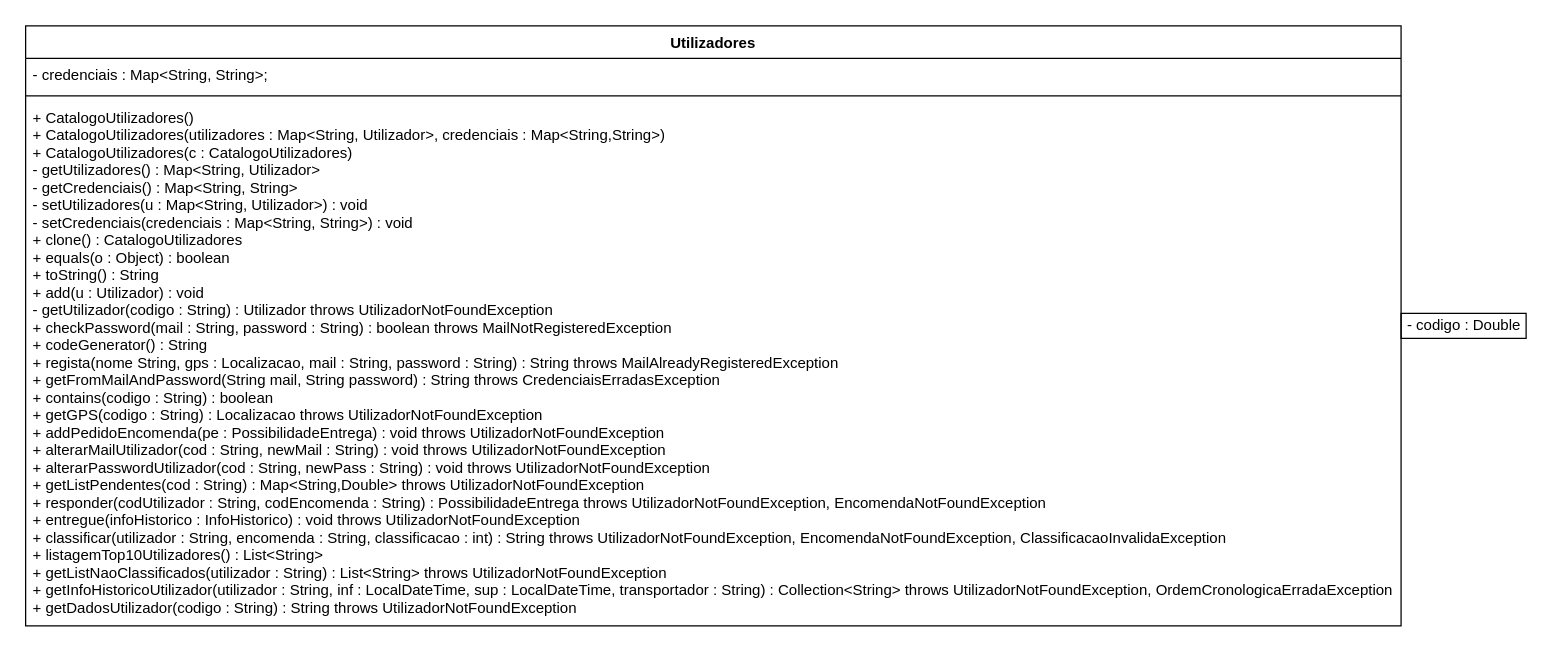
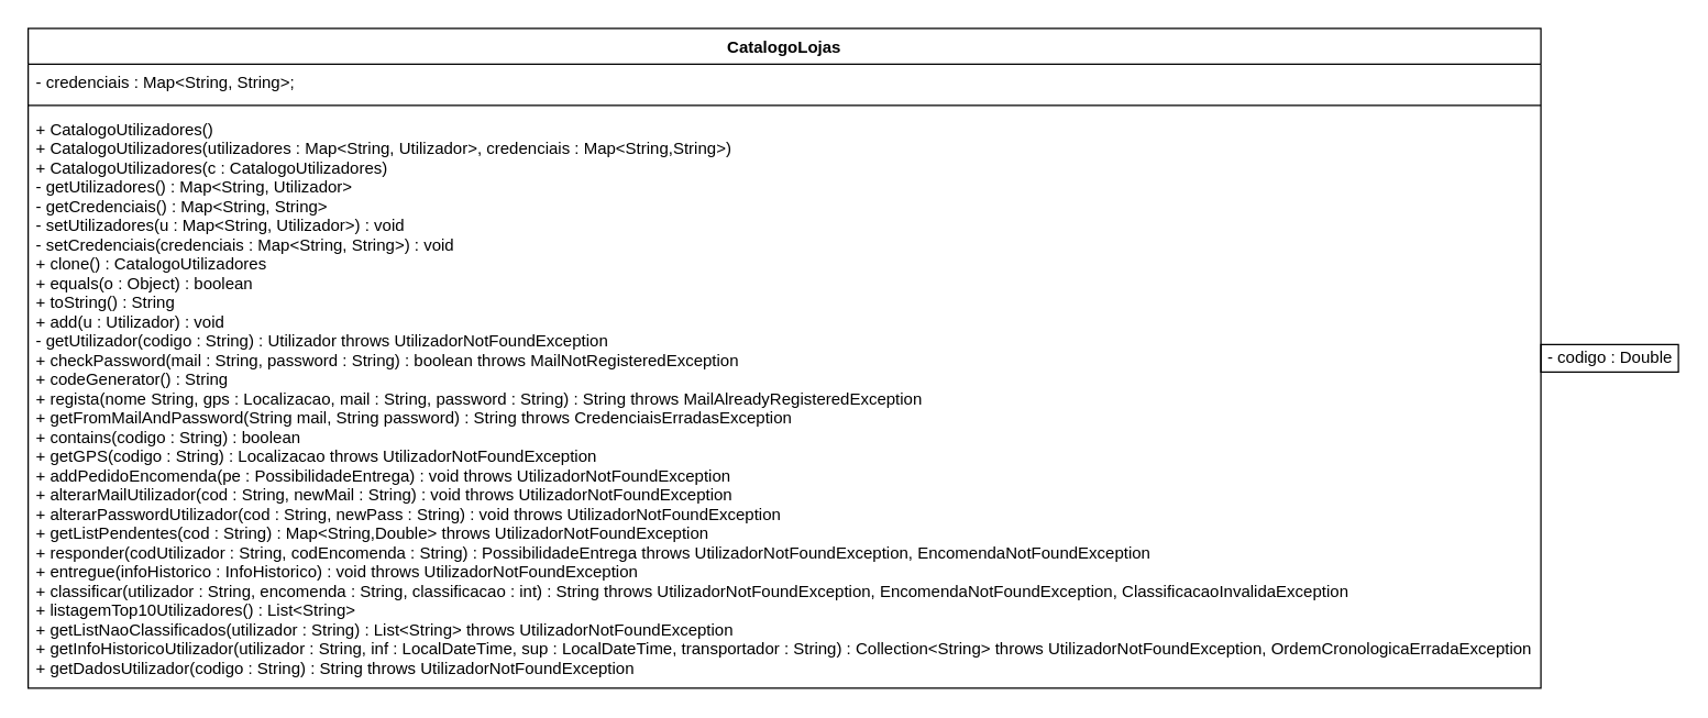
- <mxCell id="3" value="Utilizadores" style="swimlane;fontStyle=1;align=center;verticalAlign=top;childLayout=stackLayout;horizontal=1;startSize=26;horizontalStack=0;resizeParent=1;resizeParentMax=0;resizeLast=0;collapsible=1;marginBottom=0;fontFamily=Helvetica;" parent="1" vertex="1"><mxGeometry x="20" y="20" width="1100" height="480" as="geometry" /></mxCell>
+ <mxCell id="3" value="CatalogoLojas" style="swimlane;fontStyle=1;align=center;verticalAlign=top;childLayout=stackLayout;horizontal=1;startSize=26;horizontalStack=0;resizeParent=1;resizeParentMax=0;resizeLast=0;collapsible=1;marginBottom=0;fontFamily=Helvetica;" parent="1" vertex="1"><mxGeometry x="20" y="20" width="1100" height="480" as="geometry" /></mxCell>
